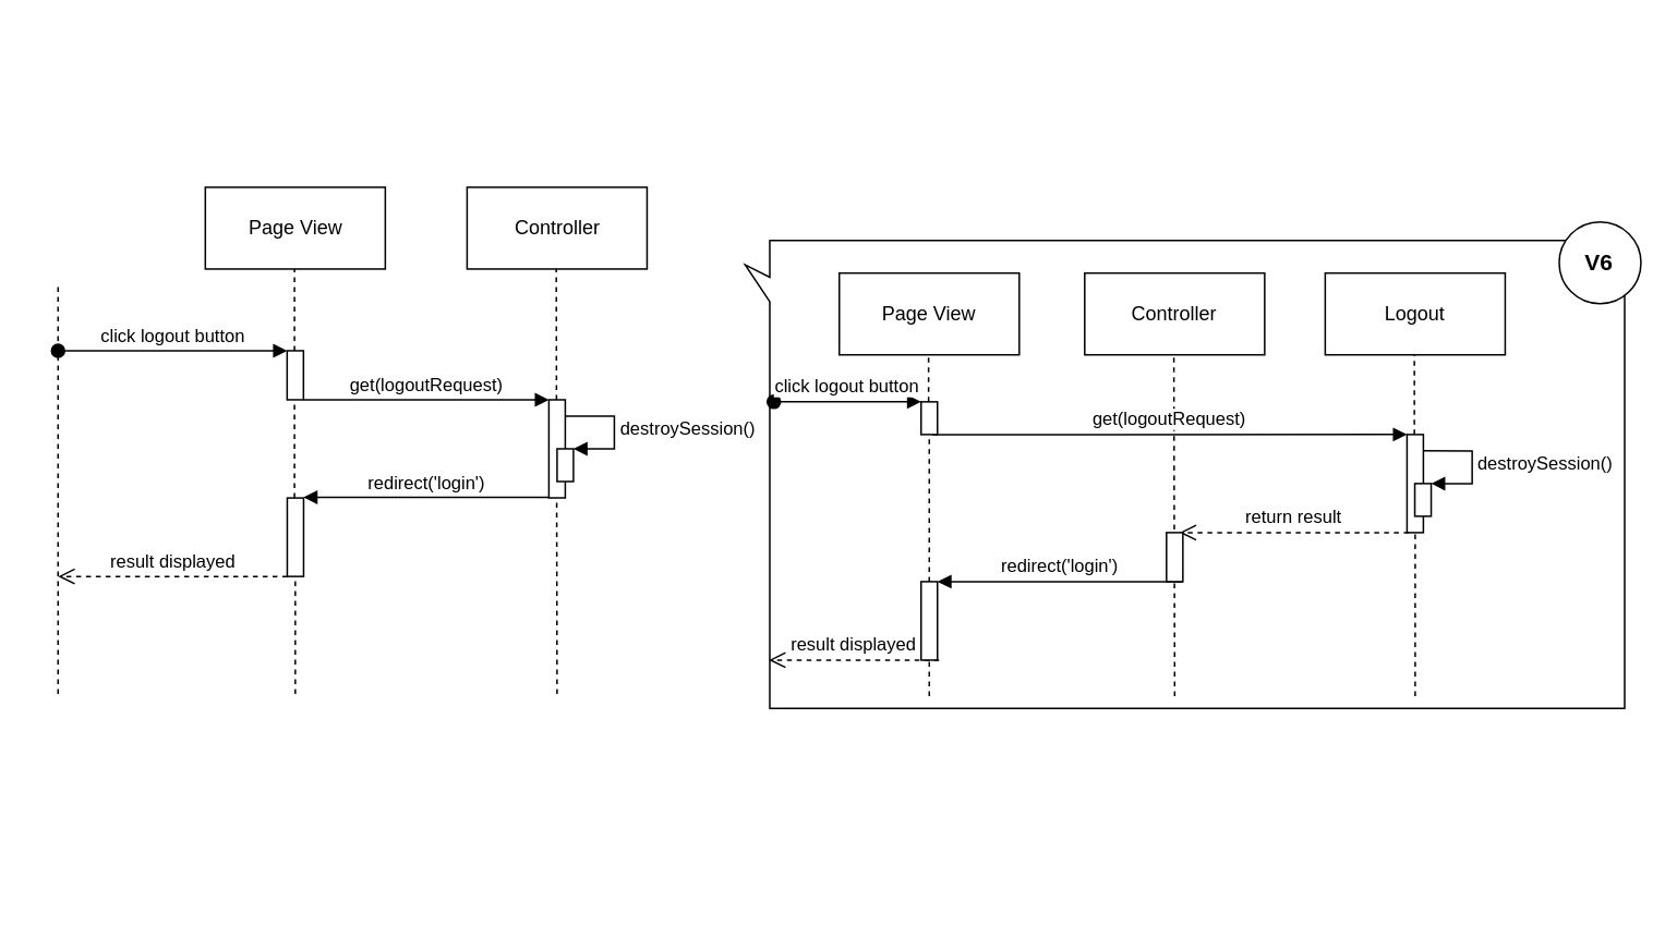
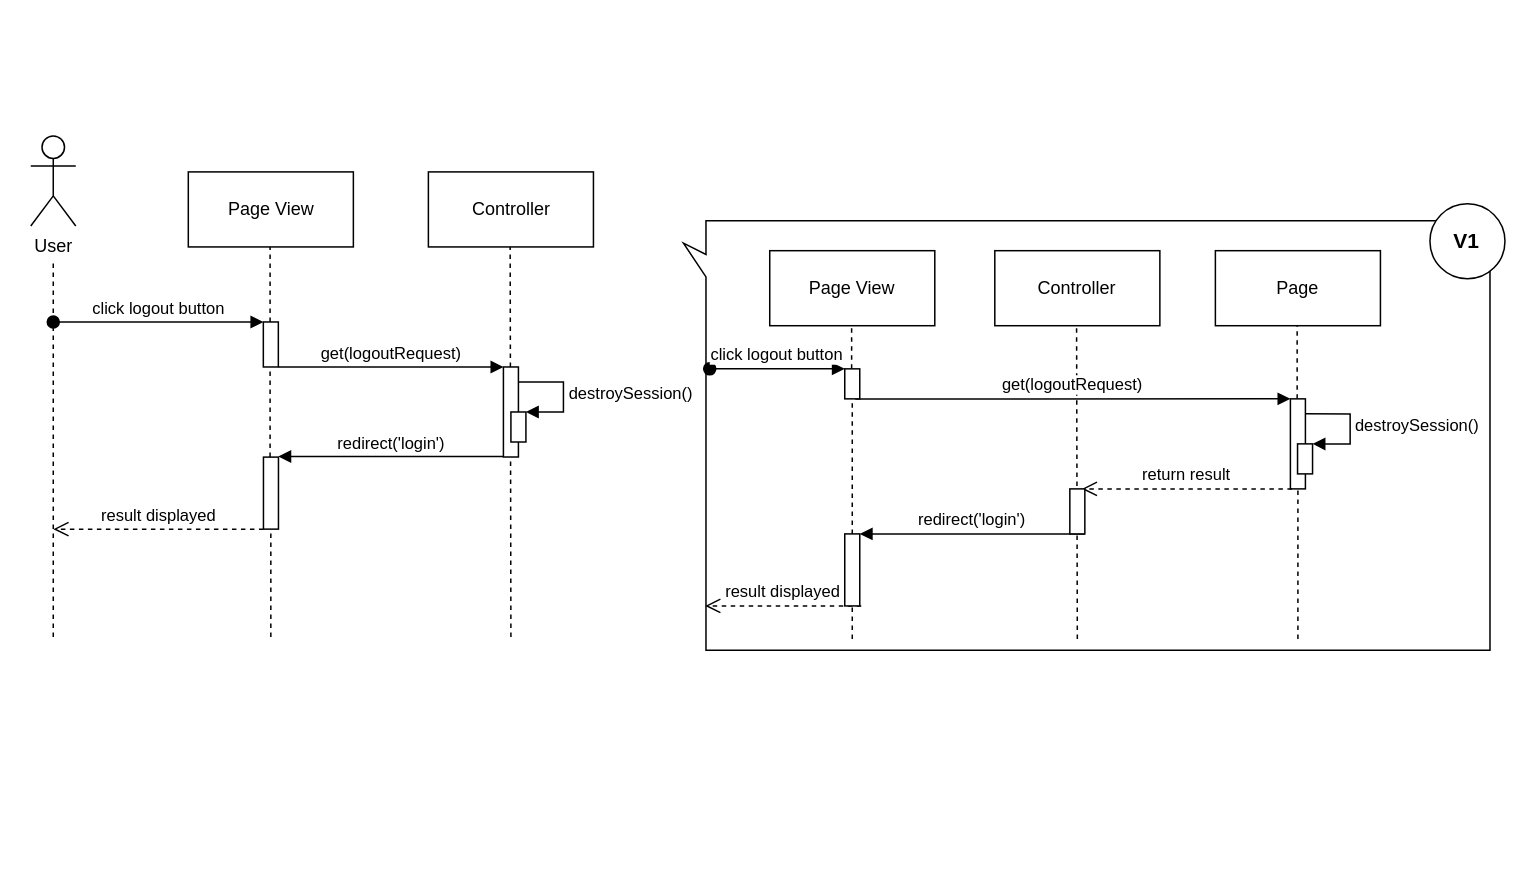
+ <mxCell id="2" value="User" style="shape=umlActor;verticalLabelPosition=bottom;verticalAlign=top;html=1;outlineConnect=0;" parent="1" vertex="1"><mxGeometry x="20" y="90" width="30" height="60" as="geometry" /></mxCell>
- <mxCell id="22" value="&lt;font style=&quot;font-size: 14px&quot;&gt;&lt;b&gt;V6&lt;/b&gt;&lt;/font&gt;" style="ellipse;whiteSpace=wrap;html=1;aspect=fixed;" vertex="1" parent="18"><mxGeometry x="497.495" width="50" height="50" as="geometry" /></mxCell>
+ <mxCell id="22" value="&lt;font style=&quot;font-size: 14px&quot;&gt;&lt;b&gt;V1&lt;/b&gt;&lt;/font&gt;" style="ellipse;whiteSpace=wrap;html=1;aspect=fixed;" vertex="1" parent="18"><mxGeometry x="497.495" width="50" height="50" as="geometry" /></mxCell>
- <mxCell id="21" value="Logout" style="html=1;" vertex="1" parent="18"><mxGeometry x="354.495" y="31.25" width="110" height="50" as="geometry" /></mxCell>
+ <mxCell id="21" value="Page" style="html=1;" vertex="1" parent="18"><mxGeometry x="354.495" y="31.25" width="110" height="50" as="geometry" /></mxCell>
